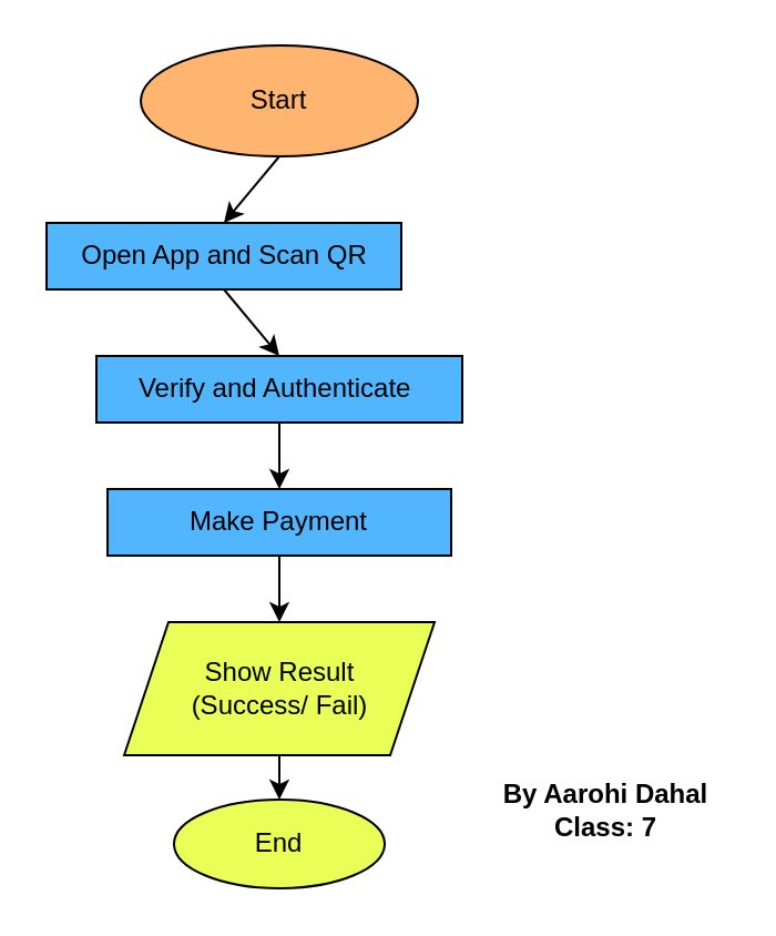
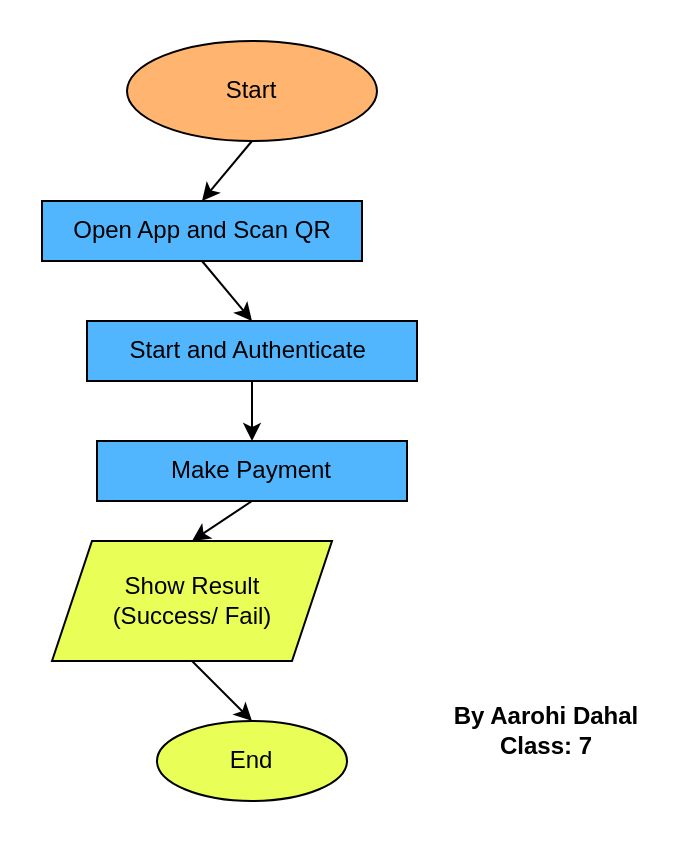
- <mxCell id="4" value="Verify and Authenticate&amp;nbsp;" style="rounded=0;whiteSpace=wrap;html=1;fillColor=#52B6FF;" vertex="1" parent="1"><mxGeometry x="43" y="160" width="165" height="30" as="geometry" /></mxCell>
+ <mxCell id="4" value="Start and Authenticate&amp;nbsp;" style="rounded=0;whiteSpace=wrap;html=1;fillColor=#52B6FF;" vertex="1" parent="1"><mxGeometry x="43" y="160" width="165" height="30" as="geometry" /></mxCell>
- <mxCell id="6" value="Show Result&lt;div&gt;(Success/ Fail)&lt;/div&gt;" style="shape=parallelogram;perimeter=parallelogramPerimeter;whiteSpace=wrap;html=1;fixedSize=1;fillColor=#E9FF58;" vertex="1" parent="1"><mxGeometry x="55.5" y="280" width="140" height="60" as="geometry" /></mxCell>
+ <mxCell id="6" value="Show Result&lt;div&gt;(Success/ Fail)&lt;/div&gt;" style="shape=parallelogram;perimeter=parallelogramPerimeter;whiteSpace=wrap;html=1;fixedSize=1;fillColor=#E9FF58;" vertex="1" parent="1"><mxGeometry x="25.5" y="270" width="140" height="60" as="geometry" /></mxCell>
